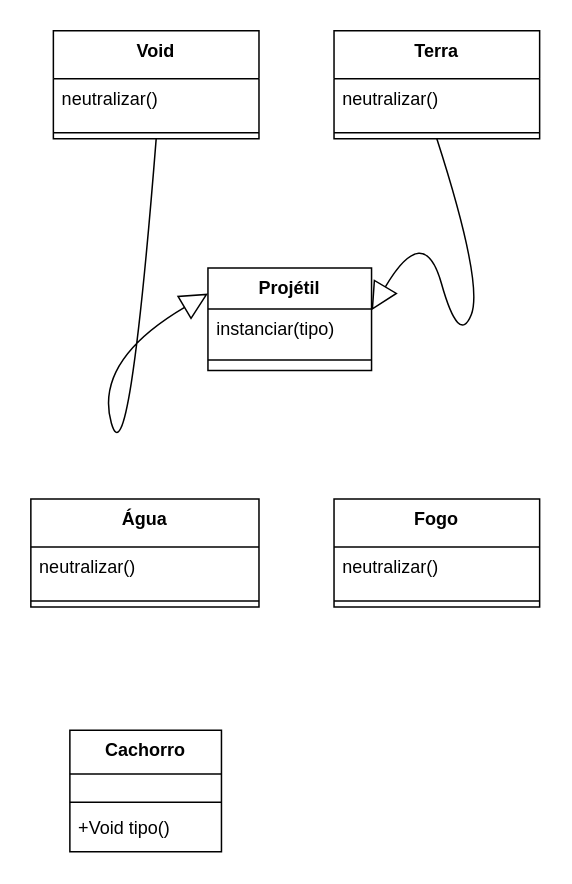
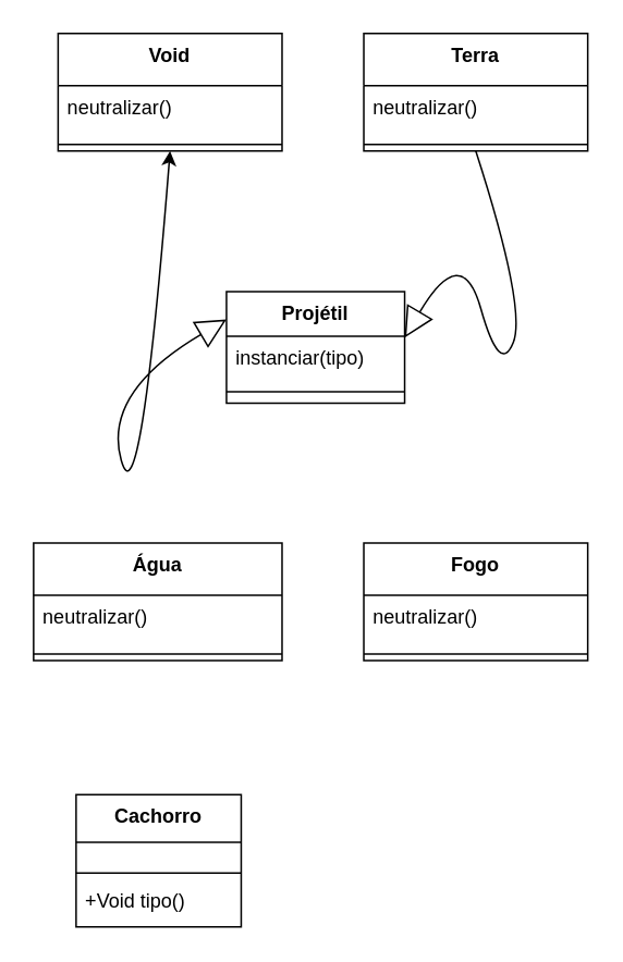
- <mxCell id="20" value="" style="curved=1;startArrow=block;startSize=16;startFill=0;endArrow=none;exitX=0;exitY=0.25;entryX=0.5;entryY=1;entryDx=0;entryDy=0;exitDx=0;exitDy=0;" edge="1" parent="1" source="2" target="17"><mxGeometry relative="1" as="geometry"><Array as="points"><mxPoint x="62" y="240" /><mxPoint x="85.23" y="322.71" /></Array><mxPoint x="115.704" y="221.291" as="sourcePoint" /><mxPoint x="99.801" y="123.584" as="targetPoint" /></mxGeometry></mxCell>
+ <mxCell id="20" value="" style="curved=1;startArrow=block;startSize=16;startFill=0;endArrow=classic;exitX=0;exitY=0.25;entryX=0.5;entryY=1;entryDx=0;entryDy=0;exitDx=0;exitDy=0;" edge="1" parent="1" source="2" target="17"><mxGeometry relative="1" as="geometry"><Array as="points"><mxPoint x="62" y="240" /><mxPoint x="85.23" y="322.71" /></Array><mxPoint x="115.704" y="221.291" as="sourcePoint" /><mxPoint x="99.801" y="123.584" as="targetPoint" /></mxGeometry></mxCell>
